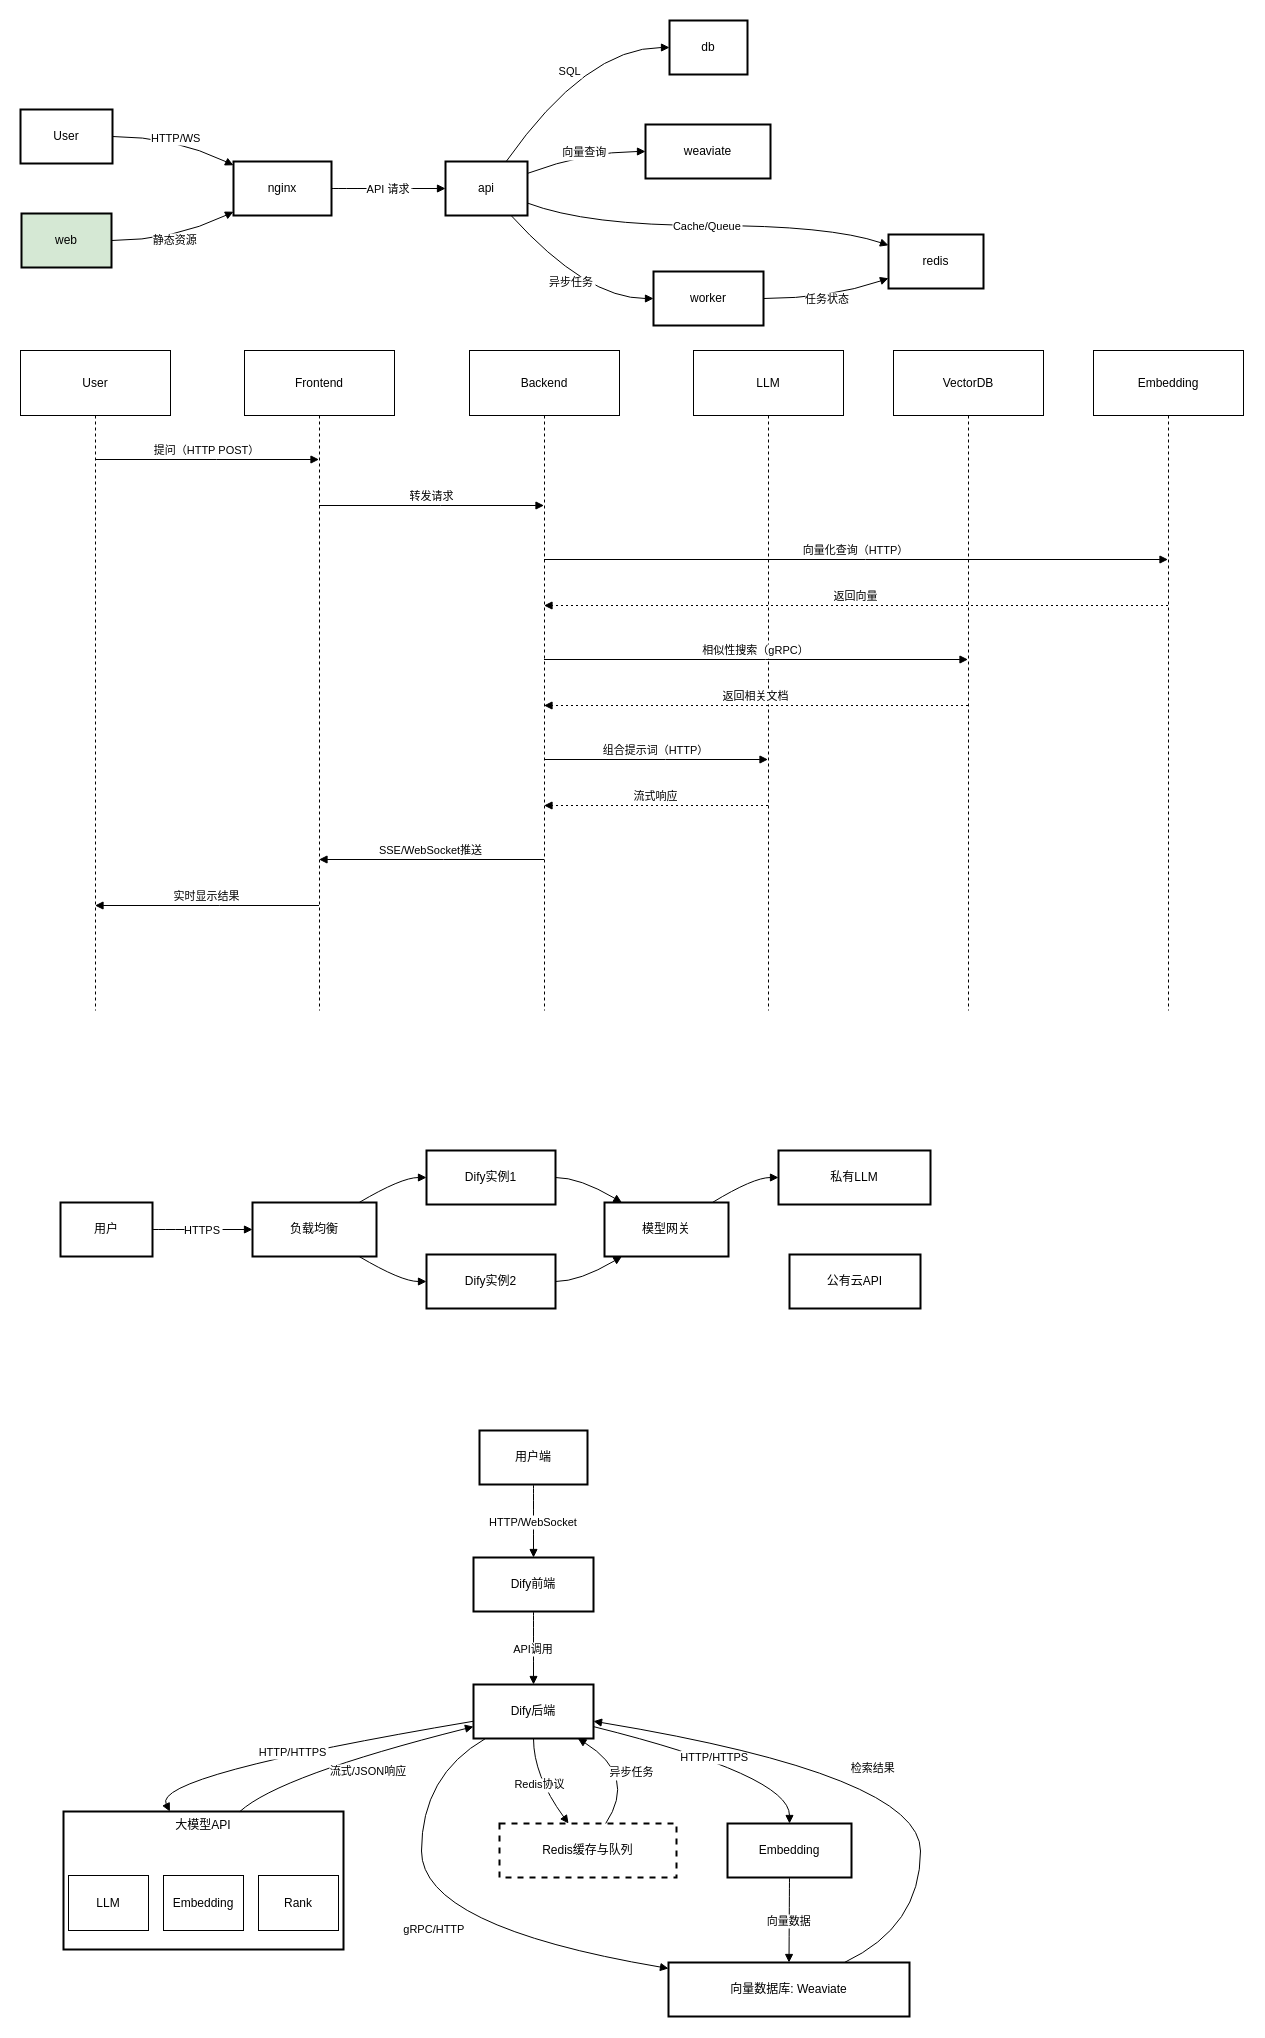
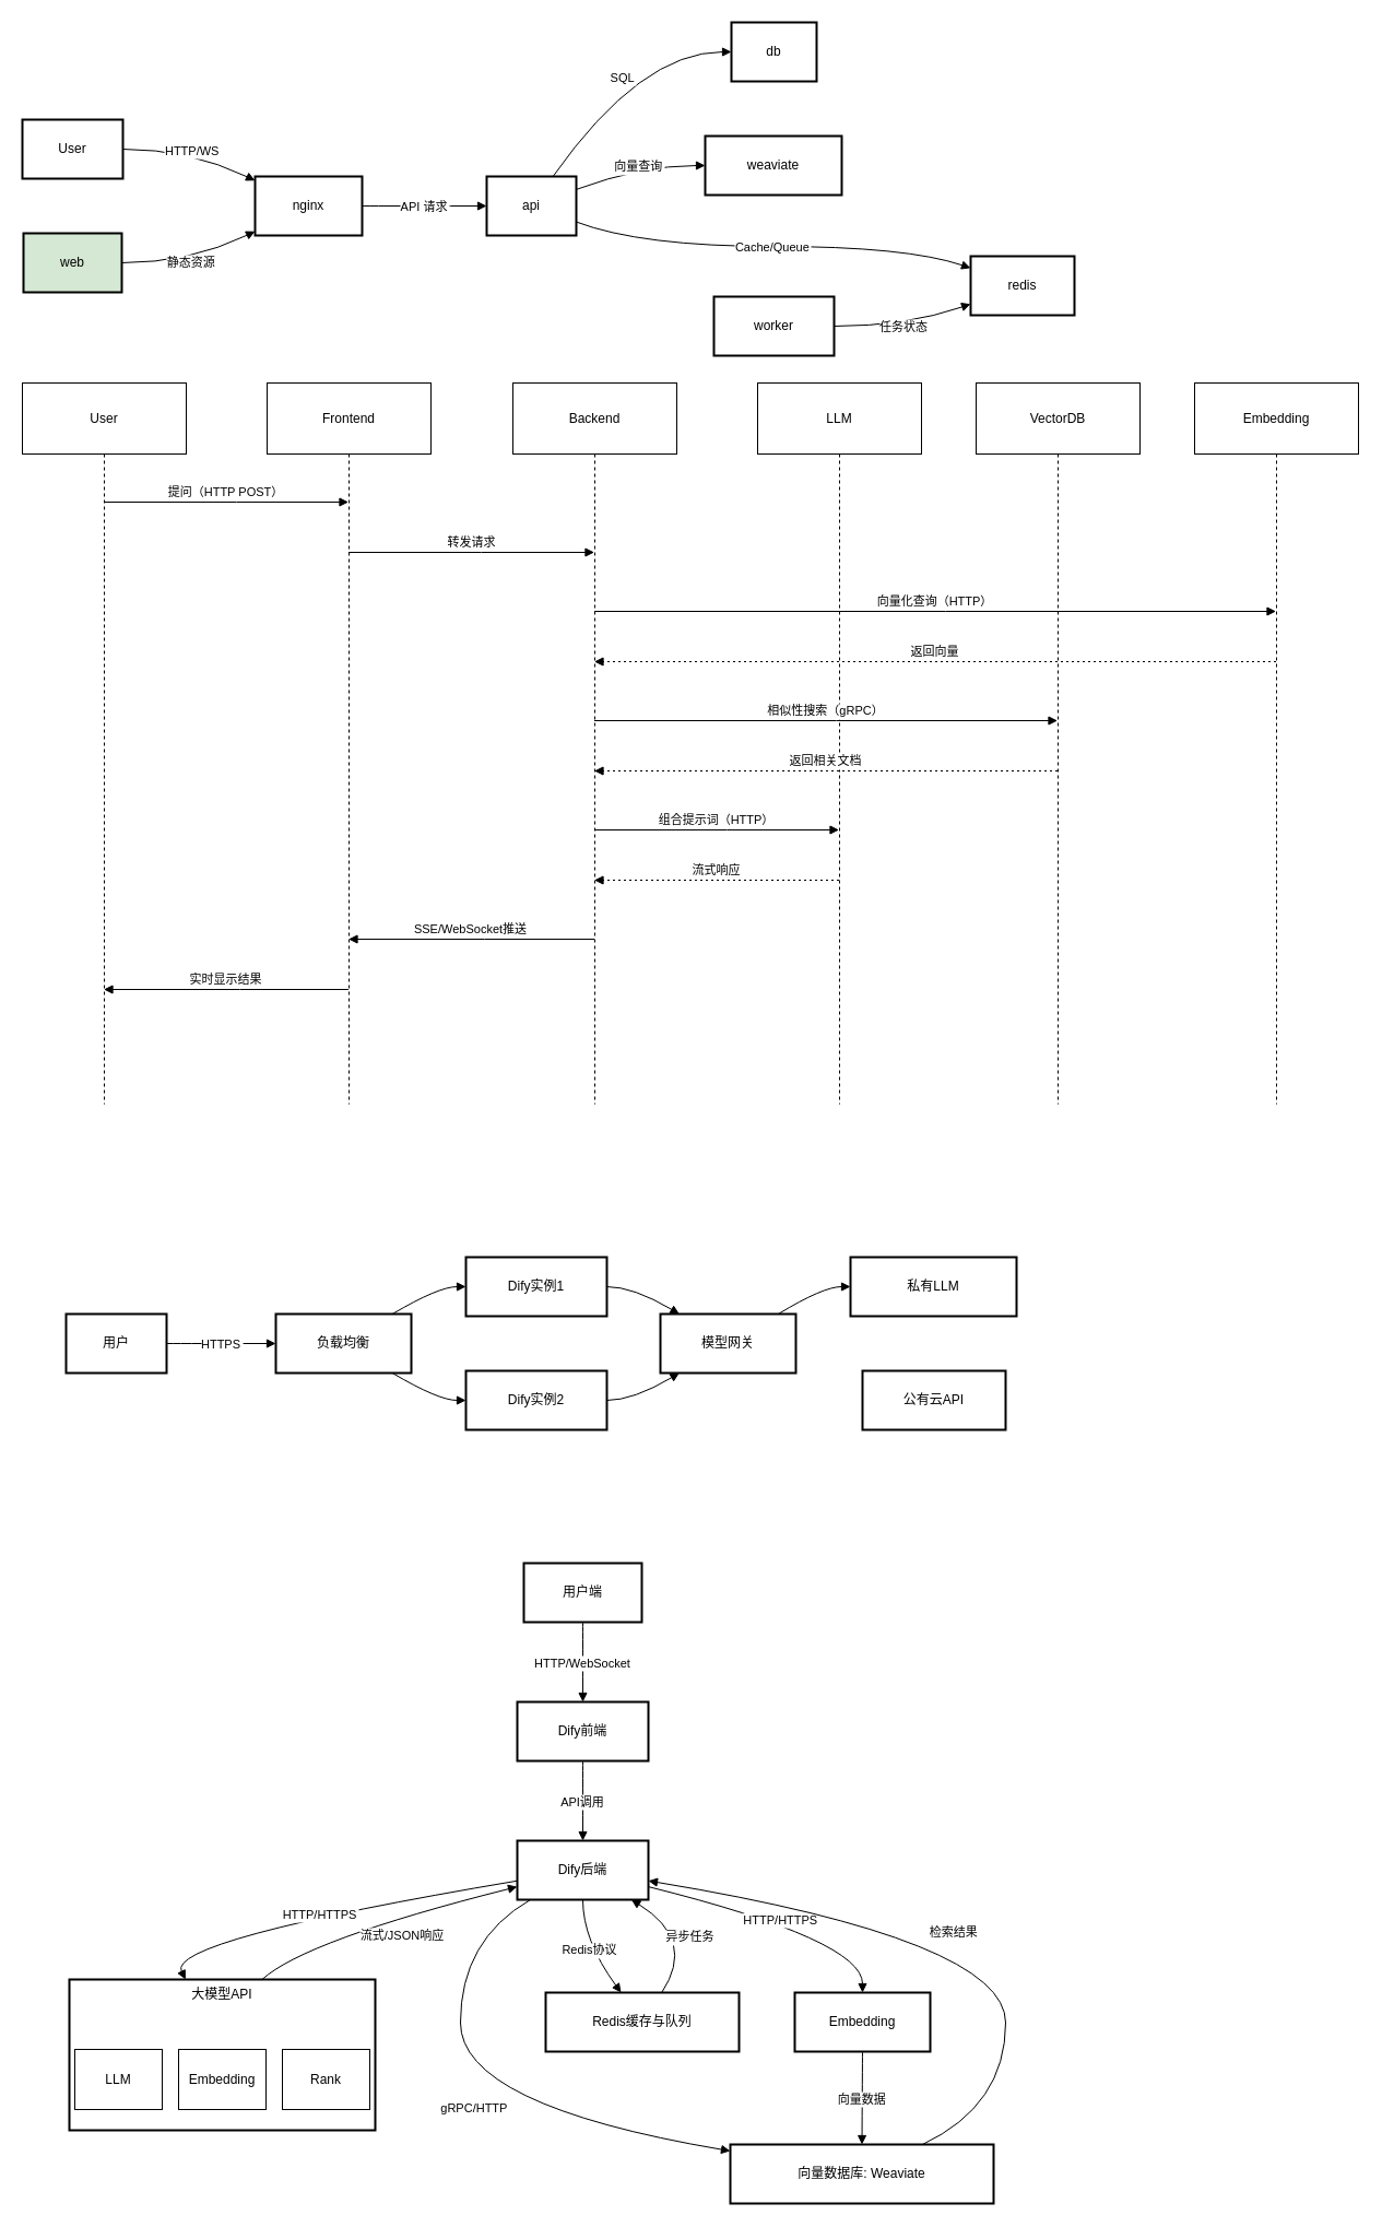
- <mxCell id="15" value="异步任务" style="curved=1;startArrow=none;endArrow=block;exitX=0.8;exitY=1;entryX=0;entryY=0.5;rounded=0;" parent="1" source="4" target="8" edge="1"><mxGeometry relative="1" as="geometry"><Array as="points"><mxPoint x="586" y="298" /></Array></mxGeometry></mxCell>
- <mxCell id="53" value="Redis缓存与队列" style="whiteSpace=wrap;strokeWidth=2;dashed=1;" parent="1" vertex="1"><mxGeometry x="499" y="1823" width="177" height="54" as="geometry" /></mxCell>
+ <mxCell id="53" value="Redis缓存与队列" style="whiteSpace=wrap;strokeWidth=2;" parent="1" vertex="1"><mxGeometry x="499" y="1823" width="177" height="54" as="geometry" /></mxCell>
